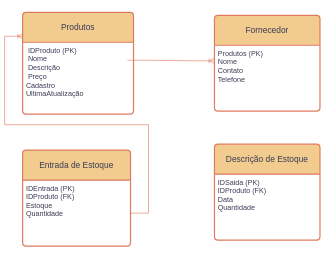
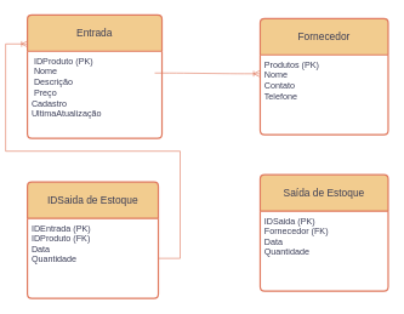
- <mxCell id="4" value="Produtos" style="swimlane;childLayout=stackLayout;horizontal=1;startSize=50;horizontalStack=0;rounded=1;fontSize=14;fontStyle=0;strokeWidth=2;resizeParent=0;resizeLast=1;shadow=0;dashed=0;align=center;arcSize=4;whiteSpace=wrap;html=1;labelBackgroundColor=none;fillColor=#F2CC8F;strokeColor=#E07A5F;fontColor=#393C56;" vertex="1" parent="1"><mxGeometry x="20" y="20" width="185" height="170" as="geometry" /></mxCell>
+ <mxCell id="4" value="Entrada" style="swimlane;childLayout=stackLayout;horizontal=1;startSize=50;horizontalStack=0;rounded=1;fontSize=14;fontStyle=0;strokeWidth=2;resizeParent=0;resizeLast=1;shadow=0;dashed=0;align=center;arcSize=4;whiteSpace=wrap;html=1;labelBackgroundColor=none;fillColor=#F2CC8F;strokeColor=#E07A5F;fontColor=#393C56;" vertex="1" parent="1"><mxGeometry x="20" y="20" width="185" height="170" as="geometry" /></mxCell>
- <mxCell id="8" value="Descrição de Estoque" style="swimlane;childLayout=stackLayout;horizontal=1;startSize=50;horizontalStack=0;rounded=1;fontSize=14;fontStyle=0;strokeWidth=2;resizeParent=0;resizeLast=1;shadow=0;dashed=0;align=center;arcSize=4;whiteSpace=wrap;html=1;labelBackgroundColor=none;fillColor=#F2CC8F;strokeColor=#E07A5F;fontColor=#393C56;" vertex="1" parent="1"><mxGeometry x="340" y="240" width="176" height="160" as="geometry" /></mxCell>
+ <mxCell id="8" value="Saída de Estoque" style="swimlane;childLayout=stackLayout;horizontal=1;startSize=50;horizontalStack=0;rounded=1;fontSize=14;fontStyle=0;strokeWidth=2;resizeParent=0;resizeLast=1;shadow=0;dashed=0;align=center;arcSize=4;whiteSpace=wrap;html=1;labelBackgroundColor=none;fillColor=#F2CC8F;strokeColor=#E07A5F;fontColor=#393C56;" vertex="1" parent="1"><mxGeometry x="340" y="240" width="176" height="160" as="geometry" /></mxCell>
- <mxCell id="6" value="Entrada de Estoque" style="swimlane;childLayout=stackLayout;horizontal=1;startSize=50;horizontalStack=0;rounded=1;fontSize=14;fontStyle=0;strokeWidth=2;resizeParent=0;resizeLast=1;shadow=0;dashed=0;align=center;arcSize=4;whiteSpace=wrap;html=1;labelBackgroundColor=none;fillColor=#F2CC8F;strokeColor=#E07A5F;fontColor=#393C56;" vertex="1" parent="1"><mxGeometry x="20" y="250" width="180" height="160" as="geometry" /></mxCell>
+ <mxCell id="6" value="IDSaida de Estoque" style="swimlane;childLayout=stackLayout;horizontal=1;startSize=50;horizontalStack=0;rounded=1;fontSize=14;fontStyle=0;strokeWidth=2;resizeParent=0;resizeLast=1;shadow=0;dashed=0;align=center;arcSize=4;whiteSpace=wrap;html=1;labelBackgroundColor=none;fillColor=#F2CC8F;strokeColor=#E07A5F;fontColor=#393C56;" vertex="1" parent="1"><mxGeometry x="20" y="250" width="180" height="160" as="geometry" /></mxCell>
- <mxCell id="9" value="IDSaida (PK)&lt;br&gt;IDProduto (FK)&lt;br&gt;Data&lt;br&gt;Quantidade" style="align=left;strokeColor=none;fillColor=none;spacingLeft=4;fontSize=12;verticalAlign=top;resizable=0;rotatable=0;part=1;html=1;labelBackgroundColor=none;fontColor=#393C56;rounded=1;" vertex="1" parent="8"><mxGeometry y="50" width="176" height="110" as="geometry" /></mxCell>
+ <mxCell id="9" value="IDSaida (PK)&lt;br&gt;Fornecedor (FK)&lt;br&gt;Data&lt;br&gt;Quantidade" style="align=left;strokeColor=none;fillColor=none;spacingLeft=4;fontSize=12;verticalAlign=top;resizable=0;rotatable=0;part=1;html=1;labelBackgroundColor=none;fontColor=#393C56;rounded=1;" vertex="1" parent="8"><mxGeometry y="50" width="176" height="110" as="geometry" /></mxCell>
- <mxCell id="7" value="IDEntrada (PK)&lt;br&gt;IDProduto (FK)&lt;br&gt;Estoque&lt;br&gt;Quantidade" style="align=left;strokeColor=none;fillColor=none;spacingLeft=4;fontSize=12;verticalAlign=top;resizable=0;rotatable=0;part=1;html=1;labelBackgroundColor=none;fontColor=#393C56;rounded=1;" vertex="1" parent="6"><mxGeometry y="50" width="180" height="110" as="geometry" /></mxCell>
+ <mxCell id="7" value="IDEntrada (PK)&lt;br&gt;IDProduto (FK)&lt;br&gt;Data&lt;br&gt;Quantidade" style="align=left;strokeColor=none;fillColor=none;spacingLeft=4;fontSize=12;verticalAlign=top;resizable=0;rotatable=0;part=1;html=1;labelBackgroundColor=none;fontColor=#393C56;rounded=1;" vertex="1" parent="6"><mxGeometry y="50" width="180" height="110" as="geometry" /></mxCell>
